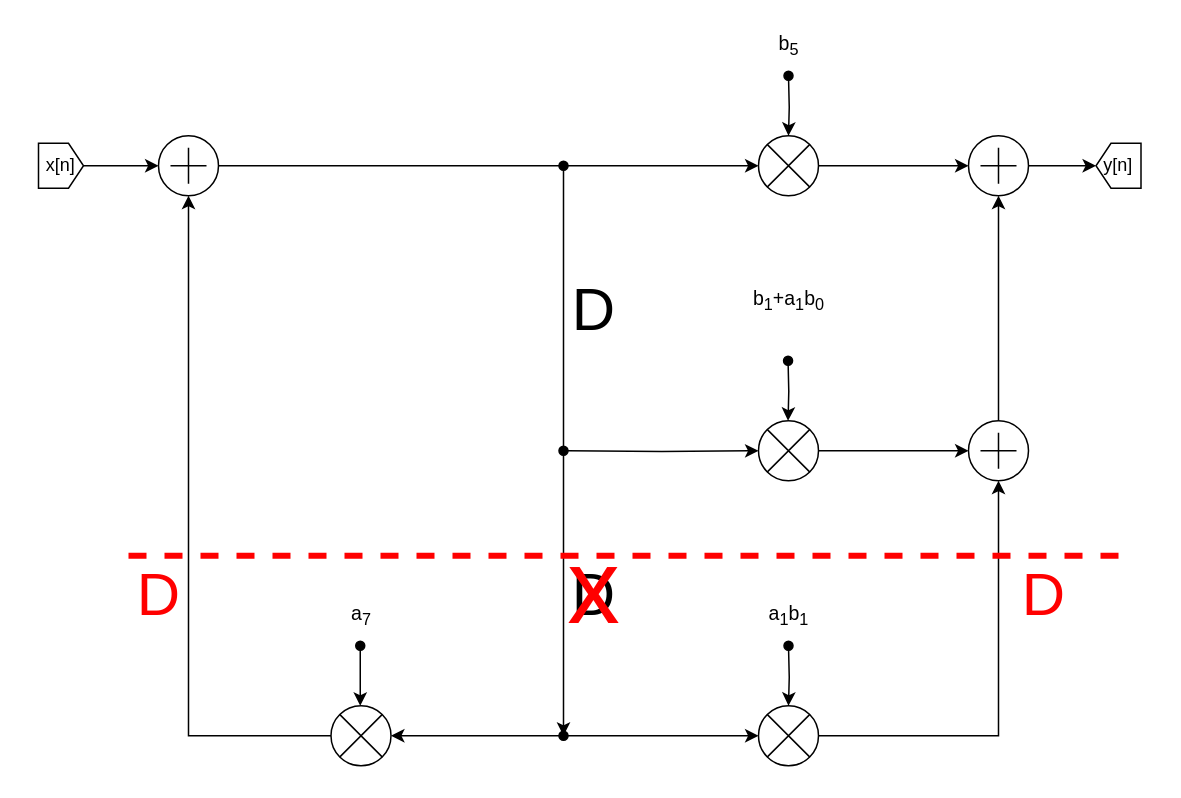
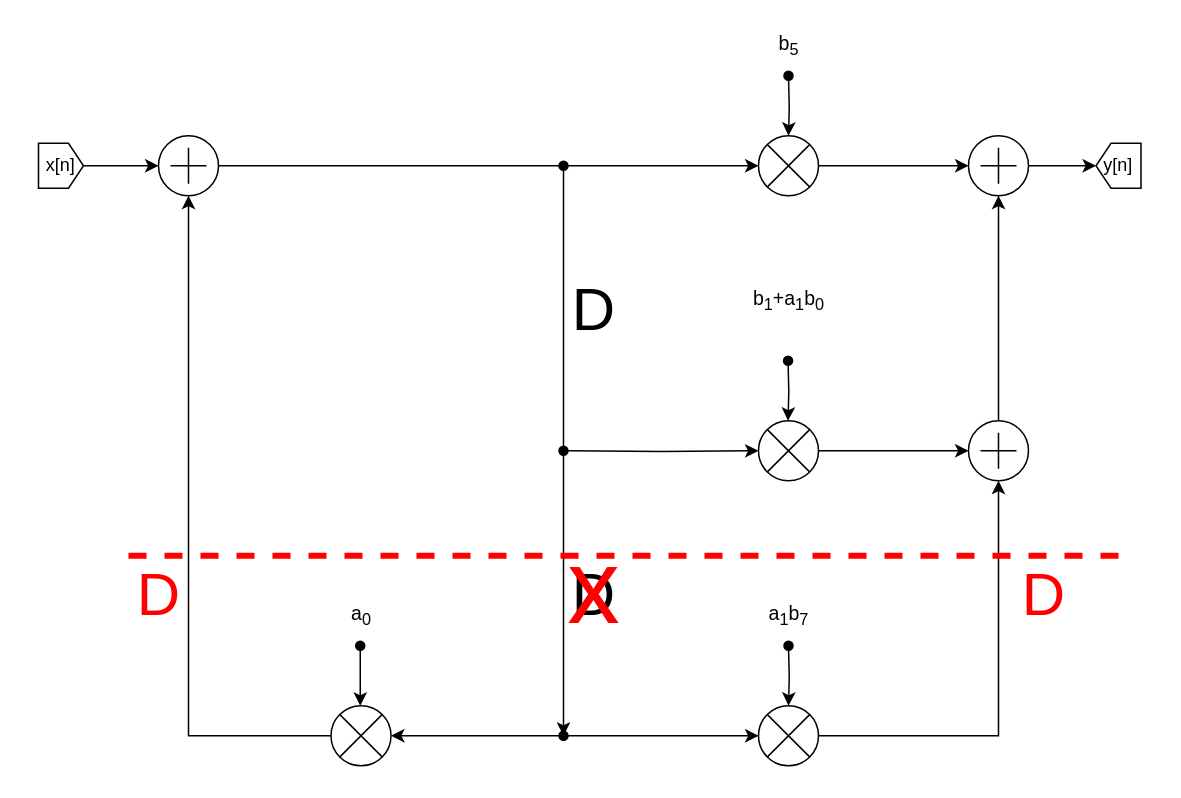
- <mxCell id="18" value="&lt;span style=&quot;font-size: 13px&quot;&gt;a&lt;sub&gt;7&lt;/sub&gt;&lt;/span&gt;" style="text;html=1;align=center;verticalAlign=middle;resizable=0;points=[];autosize=1;" vertex="1" parent="1"><mxGeometry x="225" y="400" width="30" height="20" as="geometry" /></mxCell>
+ <mxCell id="18" value="&lt;span style=&quot;font-size: 13px&quot;&gt;a&lt;sub&gt;0&lt;/sub&gt;&lt;/span&gt;" style="text;html=1;align=center;verticalAlign=middle;resizable=0;points=[];autosize=1;" vertex="1" parent="1"><mxGeometry x="225" y="400" width="30" height="20" as="geometry" /></mxCell>
- <mxCell id="17" value="&lt;span style=&quot;font-size: 13px&quot;&gt;a&lt;sub&gt;1&lt;/sub&gt;b&lt;sub&gt;1&lt;/sub&gt;&lt;/span&gt;" style="text;html=1;align=center;verticalAlign=middle;resizable=0;points=[];autosize=1;" vertex="1" parent="1"><mxGeometry x="505" y="400" width="40" height="20" as="geometry" /></mxCell>
+ <mxCell id="17" value="&lt;span style=&quot;font-size: 13px&quot;&gt;a&lt;sub&gt;1&lt;/sub&gt;b&lt;sub&gt;7&lt;/sub&gt;&lt;/span&gt;" style="text;html=1;align=center;verticalAlign=middle;resizable=0;points=[];autosize=1;" vertex="1" parent="1"><mxGeometry x="505" y="400" width="40" height="20" as="geometry" /></mxCell>
